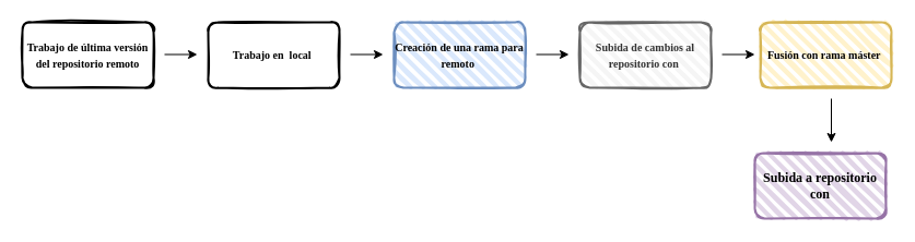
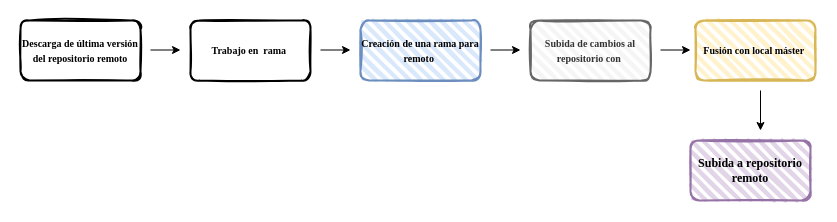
- <mxCell id="2" value="&lt;font face=&quot;Verdana&quot; size=&quot;1&quot;&gt;&lt;b&gt;Trabajo de última versión del repositorio remoto&lt;/b&gt;&lt;/font&gt;" style="rounded=1;whiteSpace=wrap;html=1;strokeWidth=2;fillWeight=4;hachureGap=8;hachureAngle=45;sketch=1;" vertex="1" parent="1"><mxGeometry x="20" y="20" width="120" height="60" as="geometry" /></mxCell>
+ <mxCell id="2" value="&lt;font face=&quot;Verdana&quot; size=&quot;1&quot;&gt;&lt;b&gt;Descarga de última versión del repositorio remoto&lt;/b&gt;&lt;/font&gt;" style="rounded=1;whiteSpace=wrap;html=1;strokeWidth=2;fillWeight=4;hachureGap=8;hachureAngle=45;sketch=1;" vertex="1" parent="1"><mxGeometry x="20" y="20" width="120" height="60" as="geometry" /></mxCell>
- <mxCell id="5" value="&lt;font face=&quot;Verdana&quot; size=&quot;1&quot;&gt;&lt;b&gt;Trabajo en&amp;nbsp; local&amp;nbsp;&lt;/b&gt;&lt;/font&gt;" style="rounded=1;whiteSpace=wrap;html=1;strokeWidth=2;fillWeight=4;hachureGap=8;hachureAngle=45;sketch=1;" vertex="1" parent="1"><mxGeometry x="190" y="20" width="120" height="60" as="geometry" /></mxCell>
+ <mxCell id="5" value="&lt;font face=&quot;Verdana&quot; size=&quot;1&quot;&gt;&lt;b&gt;Trabajo en&amp;nbsp; rama&amp;nbsp;&lt;/b&gt;&lt;/font&gt;" style="rounded=1;whiteSpace=wrap;html=1;strokeWidth=2;fillWeight=4;hachureGap=8;hachureAngle=45;sketch=1;" vertex="1" parent="1"><mxGeometry x="190" y="20" width="120" height="60" as="geometry" /></mxCell>
- <mxCell id="10" value="&lt;font face=&quot;Verdana&quot; size=&quot;1&quot;&gt;&lt;b&gt;Fusión con rama máster&amp;nbsp;&lt;/b&gt;&lt;/font&gt;" style="rounded=1;whiteSpace=wrap;html=1;strokeWidth=2;fillWeight=4;hachureGap=8;hachureAngle=45;fillColor=#fff2cc;sketch=1;strokeColor=#d6b656;" vertex="1" parent="1"><mxGeometry x="695" y="20" width="120" height="60" as="geometry" /></mxCell>
+ <mxCell id="10" value="&lt;font face=&quot;Verdana&quot; size=&quot;1&quot;&gt;&lt;b&gt;Fusión con local máster&amp;nbsp;&lt;/b&gt;&lt;/font&gt;" style="rounded=1;whiteSpace=wrap;html=1;strokeWidth=2;fillWeight=4;hachureGap=8;hachureAngle=45;fillColor=#fff2cc;sketch=1;strokeColor=#d6b656;" vertex="1" parent="1"><mxGeometry x="695" y="20" width="120" height="60" as="geometry" /></mxCell>
- <mxCell id="4" value="&lt;font face=&quot;Verdana&quot;&gt;&lt;b&gt;Subida a repositorio con&lt;/b&gt;&lt;/font&gt;" style="rounded=1;whiteSpace=wrap;html=1;strokeWidth=2;fillWeight=4;hachureGap=8;hachureAngle=45;fillColor=#e1d5e7;sketch=1;strokeColor=#9673a6;" vertex="1" parent="1"><mxGeometry x="690" y="140" width="120" height="60" as="geometry" /></mxCell>
+ <mxCell id="4" value="&lt;font face=&quot;Verdana&quot;&gt;&lt;b&gt;Subida a repositorio remoto&lt;/b&gt;&lt;/font&gt;" style="rounded=1;whiteSpace=wrap;html=1;strokeWidth=2;fillWeight=4;hachureGap=8;hachureAngle=45;fillColor=#e1d5e7;sketch=1;strokeColor=#9673a6;" vertex="1" parent="1"><mxGeometry x="690" y="140" width="120" height="60" as="geometry" /></mxCell>
